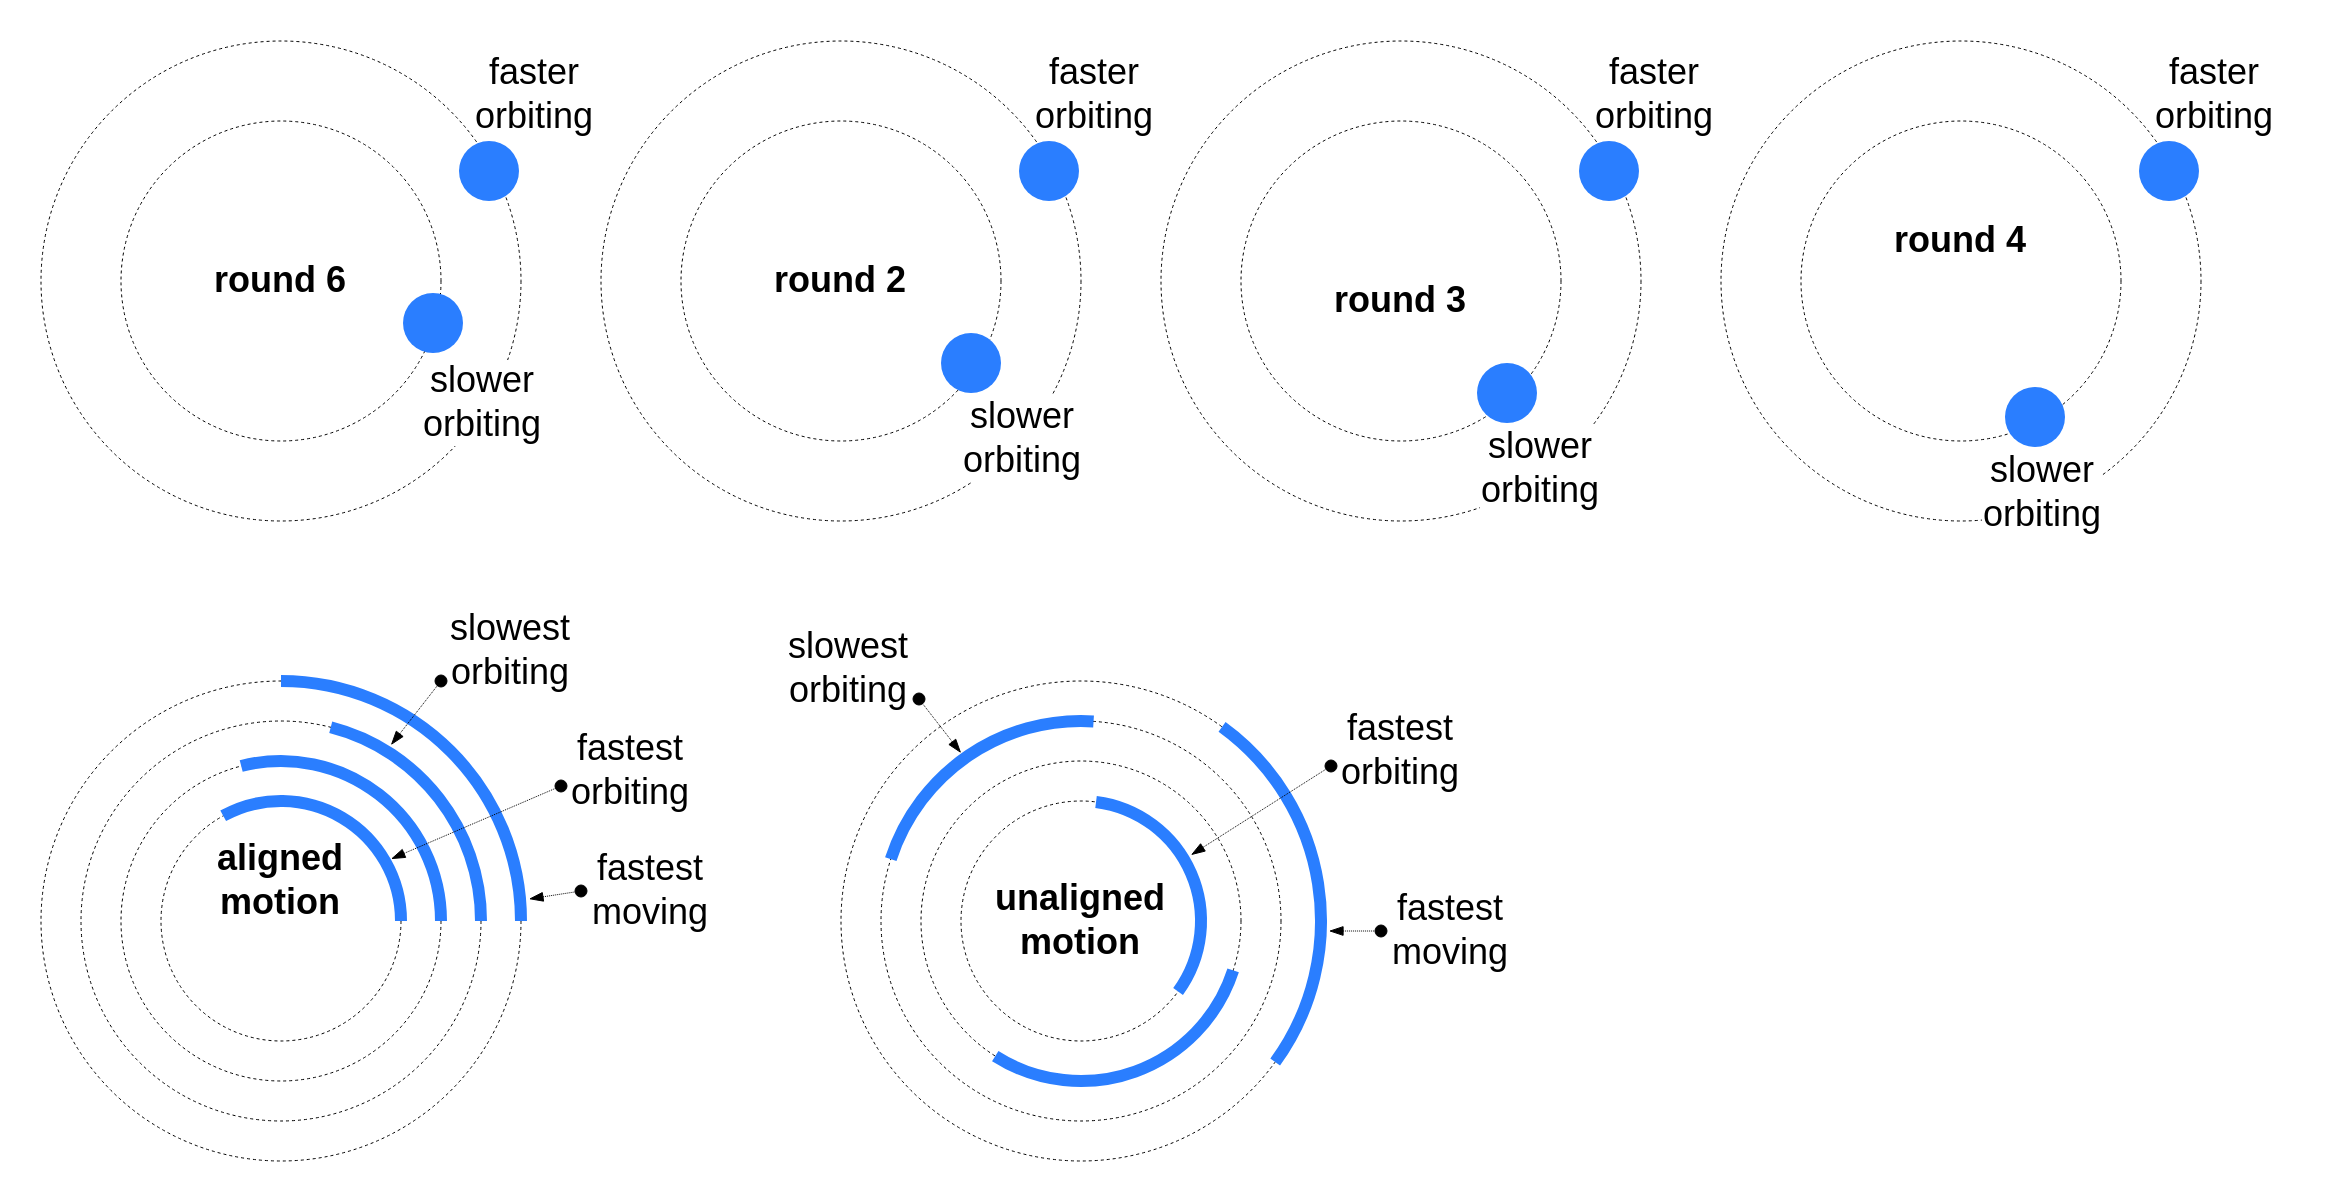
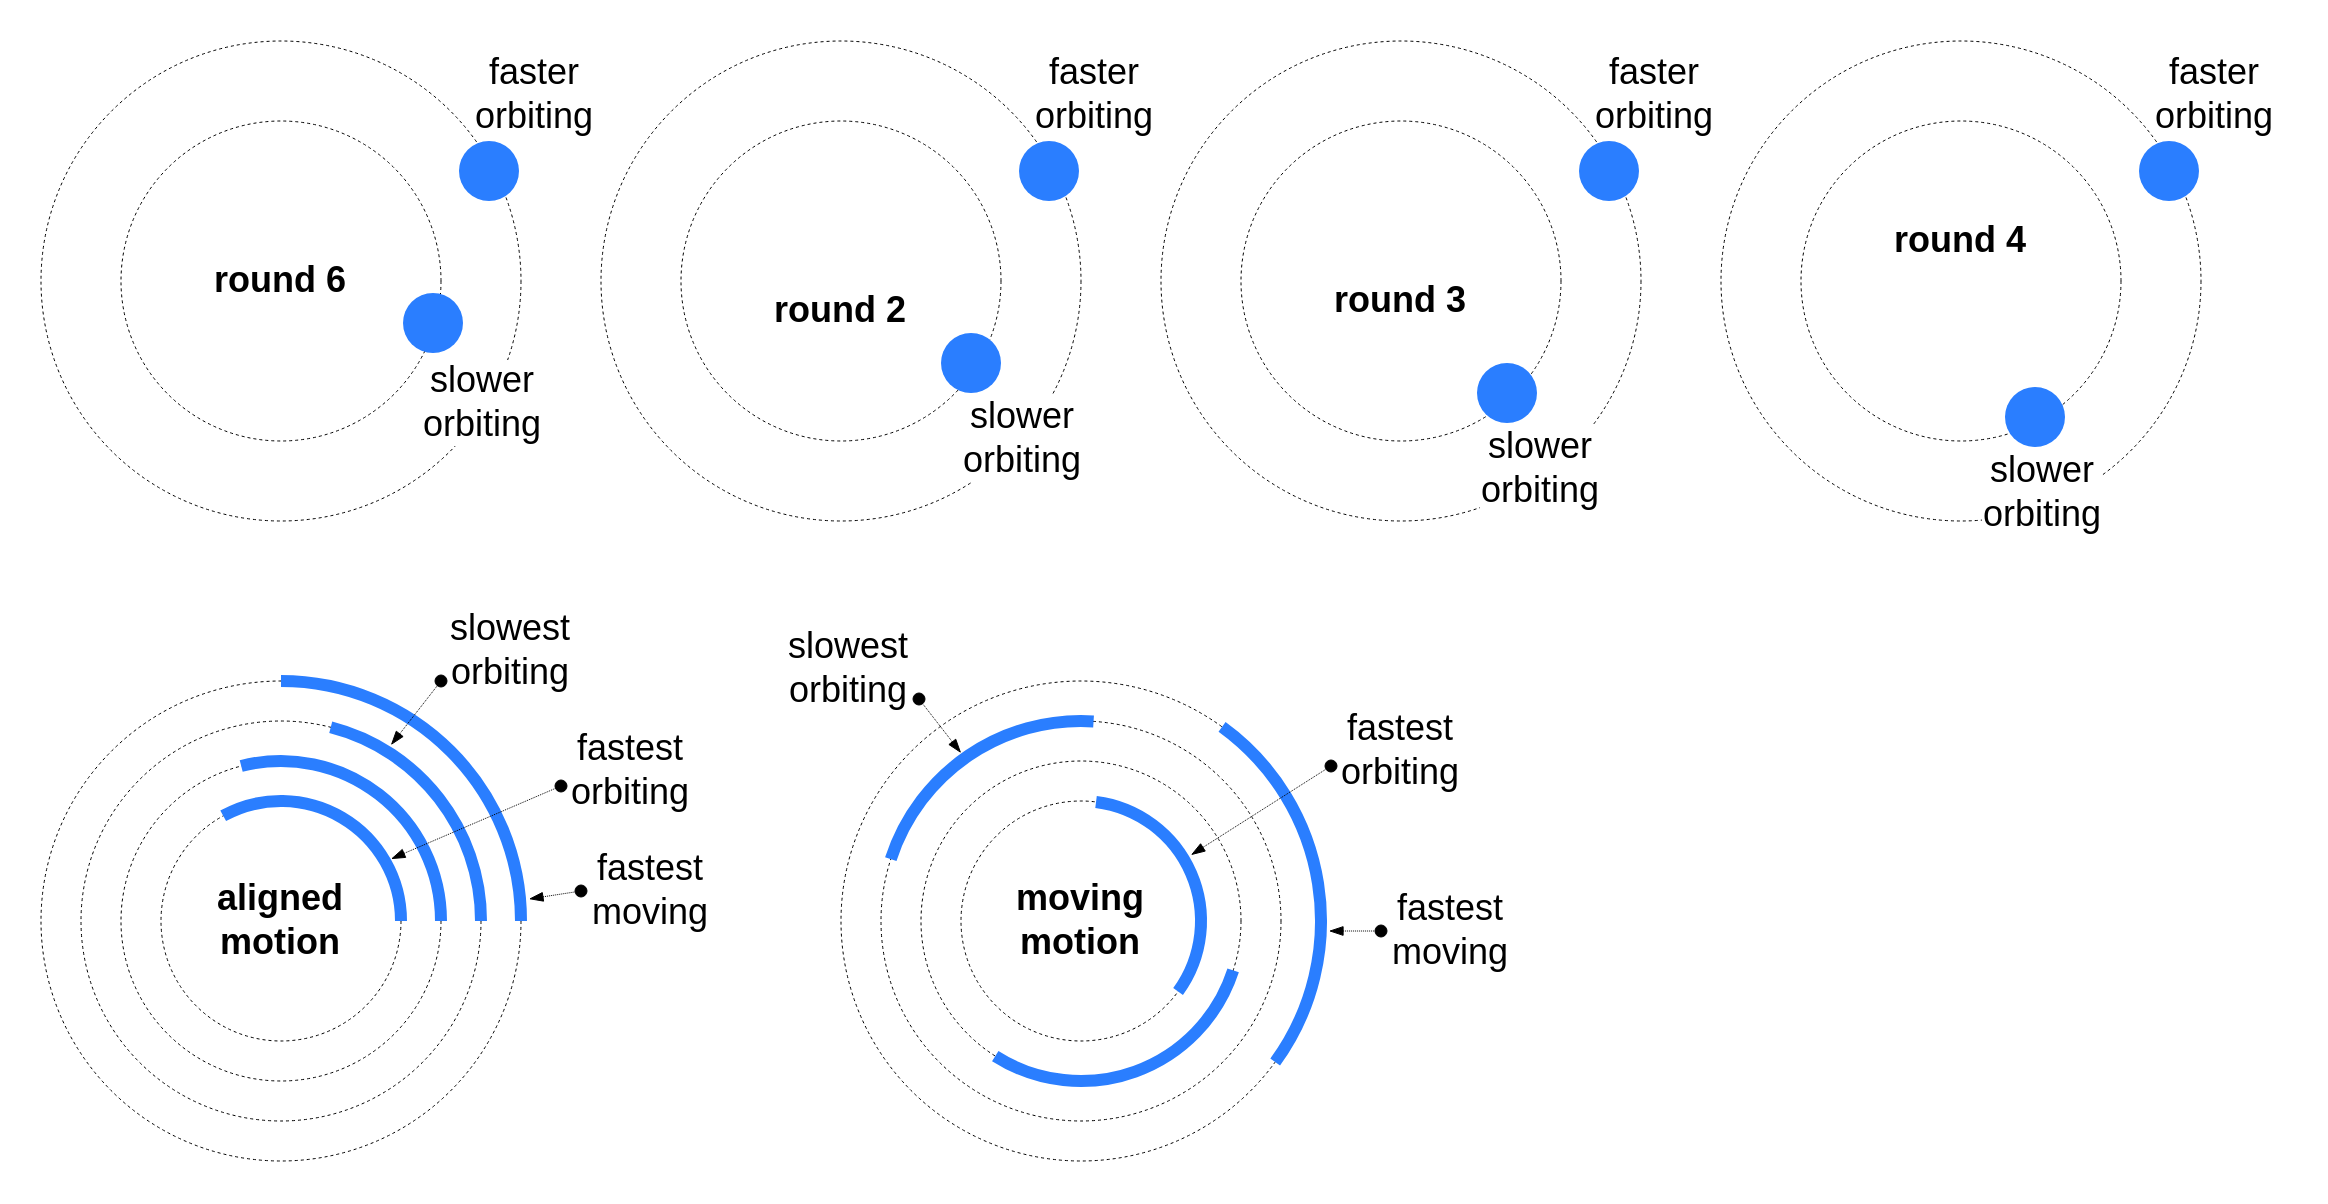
- <mxCell id="32" value="&lt;font style=&quot;font-size: 18px&quot;&gt;round 2&lt;br&gt;&lt;/font&gt;" style="text;html=1;strokeColor=none;fillColor=none;align=center;verticalAlign=middle;whiteSpace=wrap;rounded=0;fontColor=#000000;fontStyle=1" vertex="1" parent="1"><mxGeometry x="380" y="125" width="80" height="30" as="geometry" /></mxCell>
+ <mxCell id="32" value="&lt;font style=&quot;font-size: 18px&quot;&gt;round 2&lt;br&gt;&lt;/font&gt;" style="text;html=1;strokeColor=none;fillColor=none;align=center;verticalAlign=middle;whiteSpace=wrap;rounded=0;fontColor=#000000;fontStyle=1" vertex="1" parent="1"><mxGeometry x="380" y="140" width="80" height="30" as="geometry" /></mxCell>
- <mxCell id="50" value="&lt;font style=&quot;font-size: 18px&quot;&gt;aligned motion&lt;br&gt;&lt;/font&gt;" style="text;html=1;strokeColor=none;fillColor=none;align=center;verticalAlign=middle;whiteSpace=wrap;rounded=0;fontColor=#000000;fontStyle=1" vertex="1" parent="1"><mxGeometry x="105" y="425" width="70" height="30" as="geometry" /></mxCell>
+ <mxCell id="50" value="&lt;font style=&quot;font-size: 18px&quot;&gt;aligned motion&lt;br&gt;&lt;/font&gt;" style="text;html=1;strokeColor=none;fillColor=none;align=center;verticalAlign=middle;whiteSpace=wrap;rounded=0;fontColor=#000000;fontStyle=1" vertex="1" parent="1"><mxGeometry x="105" y="445" width="70" height="30" as="geometry" /></mxCell>
- <mxCell id="51" value="&lt;font style=&quot;font-size: 18px&quot;&gt;unaligned motion&lt;br&gt;&lt;/font&gt;" style="text;html=1;strokeColor=none;fillColor=none;align=center;verticalAlign=middle;whiteSpace=wrap;rounded=0;fontColor=#000000;fontStyle=1" vertex="1" parent="1"><mxGeometry x="505" y="445" width="70" height="30" as="geometry" /></mxCell>
+ <mxCell id="51" value="&lt;font style=&quot;font-size: 18px&quot;&gt;moving motion&lt;br&gt;&lt;/font&gt;" style="text;html=1;strokeColor=none;fillColor=none;align=center;verticalAlign=middle;whiteSpace=wrap;rounded=0;fontColor=#000000;fontStyle=1" vertex="1" parent="1"><mxGeometry x="505" y="445" width="70" height="30" as="geometry" /></mxCell>
